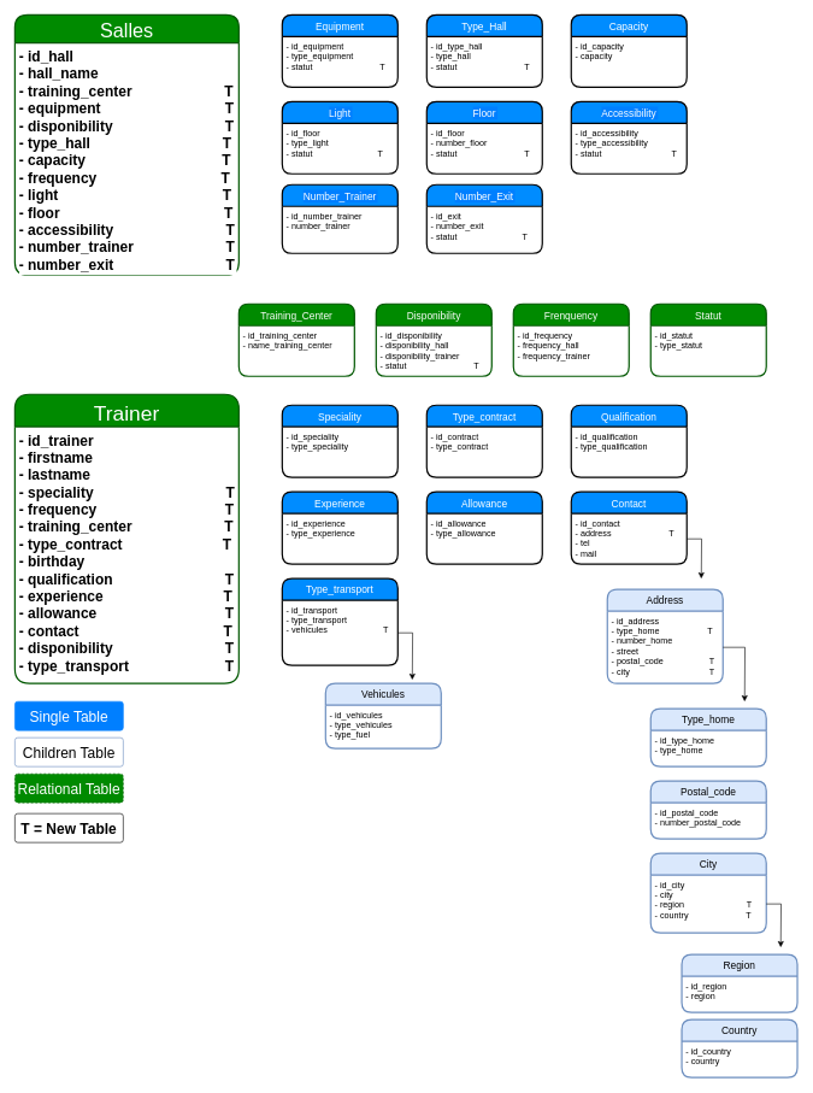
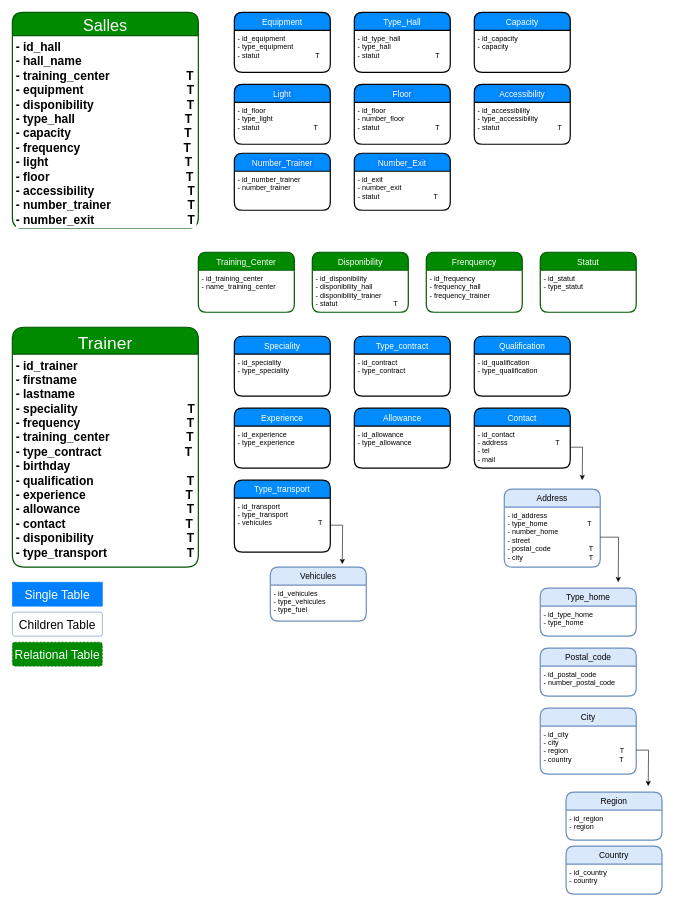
- <mxCell id="33" value="Single Table" style="rounded=1;arcSize=10;whiteSpace=wrap;html=1;align=center;labelBackgroundColor=none;strokeColor=#007FFF;fillColor=#007FFF;gradientColor=none;fontSize=20;fontColor=#FFFFFF;" vertex="1" parent="1"><mxGeometry x="20" y="970" width="150" height="40" as="geometry" /></mxCell>
+ <mxCell id="33" value="Single Table" style="arcSize=10;whiteSpace=wrap;html=1;align=center;labelBackgroundColor=none;strokeColor=#007FFF;fillColor=#007FFF;gradientColor=none;fontSize=20;fontColor=#FFFFFF;rounded=0;" vertex="1" parent="1"><mxGeometry x="20" y="970" width="150" height="40" as="geometry" /></mxCell>
- <mxCell id="37" value="&lt;font color=&quot;#000000&quot;&gt;&lt;b&gt;T = New Table&lt;/b&gt;&lt;/font&gt;" style="rounded=1;arcSize=10;whiteSpace=wrap;html=1;align=center;labelBackgroundColor=none;strokeColor=#000000;fillColor=#FFFFFF;gradientColor=none;fontSize=20;fontColor=#FFFFFF;" vertex="1" parent="1"><mxGeometry x="20" y="1125" width="150" height="40" as="geometry" /></mxCell>
